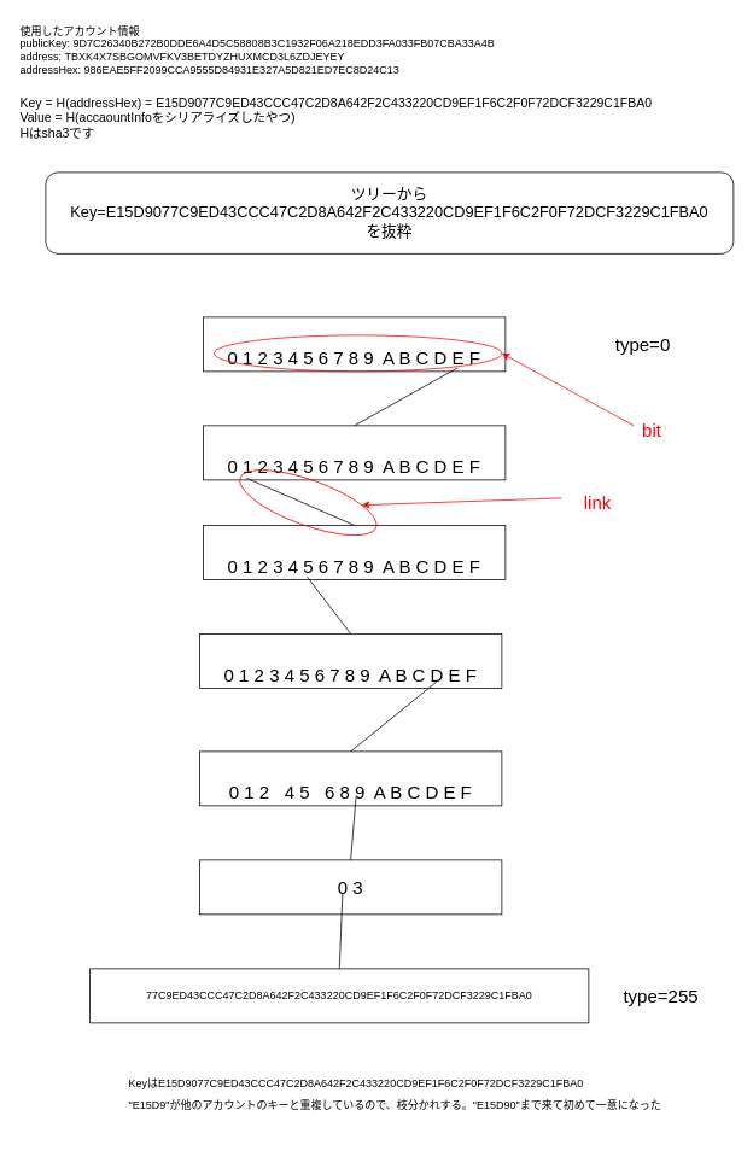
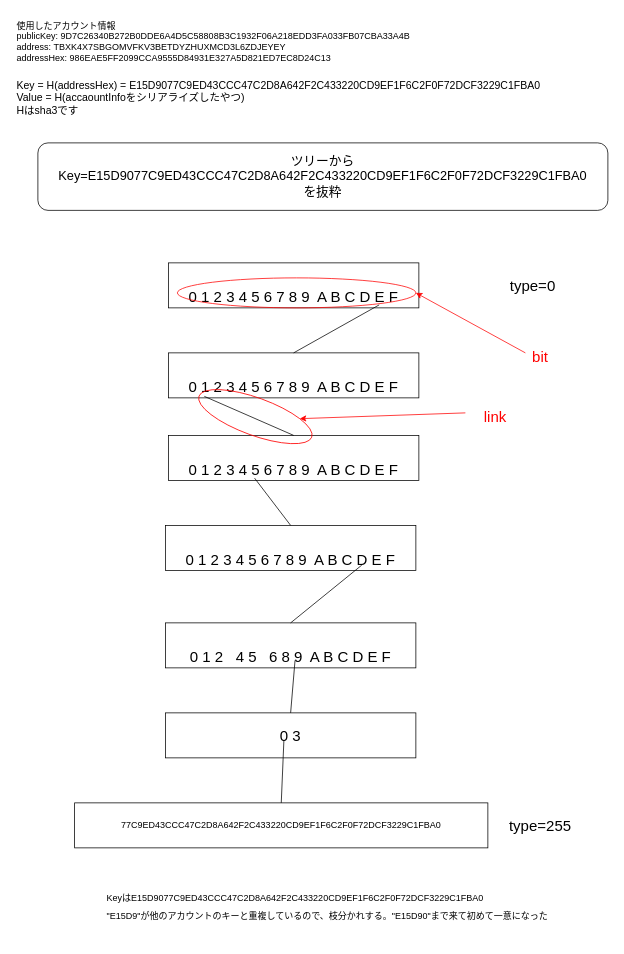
- <mxCell id="32" value="type=255" style="text;html=1;strokeColor=none;fillColor=none;align=center;verticalAlign=middle;whiteSpace=wrap;rounded=0;fontSize=20;" vertex="1" parent="1"><mxGeometry x="670" y="1075" width="120" height="50" as="geometry" /></mxCell>
+ <mxCell id="32" value="type=255" style="text;html=1;strokeColor=none;fillColor=none;align=center;verticalAlign=middle;whiteSpace=wrap;rounded=0;fontSize=20;" vertex="1" parent="1"><mxGeometry x="660" y="1075" width="120" height="50" as="geometry" /></mxCell>
